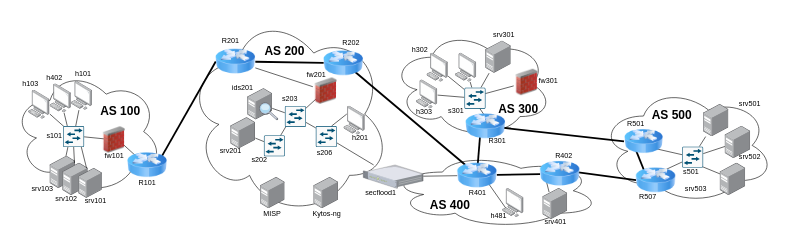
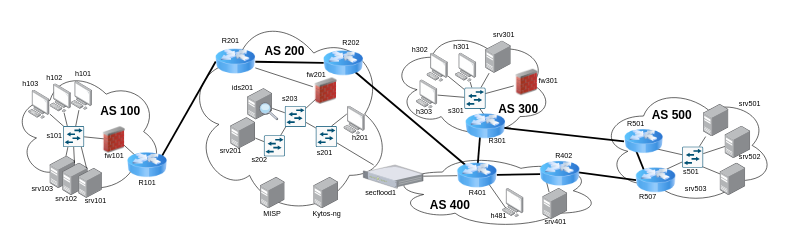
+ <mxCell id="102" value="h301" style="text;html=1;strokeColor=none;fillColor=none;align=center;verticalAlign=middle;whiteSpace=wrap;rounded=0;" parent="1" vertex="1"><mxGeometry x="748.9" y="67.55" width="40" height="20" as="geometry" /></mxCell>
- <mxCell id="122" value="h402" style="text;html=1;strokeColor=none;fillColor=none;align=center;verticalAlign=middle;whiteSpace=wrap;rounded=0;" parent="1" vertex="1"><mxGeometry x="70" y="119.12" width="40" height="20" as="geometry" /></mxCell>
+ <mxCell id="122" value="h102" style="text;html=1;strokeColor=none;fillColor=none;align=center;verticalAlign=middle;whiteSpace=wrap;rounded=0;" parent="1" vertex="1"><mxGeometry x="70" y="119.12" width="40" height="20" as="geometry" /></mxCell>
- <mxCell id="107" value="s206" style="text;html=1;strokeColor=none;fillColor=none;align=center;verticalAlign=middle;whiteSpace=wrap;rounded=0;" parent="1" vertex="1"><mxGeometry x="520.91" y="244.76" width="40" height="20" as="geometry" /></mxCell>
+ <mxCell id="107" value="s201" style="text;html=1;strokeColor=none;fillColor=none;align=center;verticalAlign=middle;whiteSpace=wrap;rounded=0;" parent="1" vertex="1"><mxGeometry x="520.91" y="244.76" width="40" height="20" as="geometry" /></mxCell>
